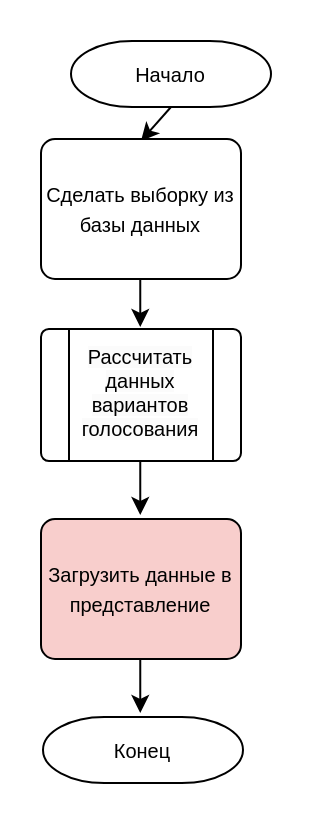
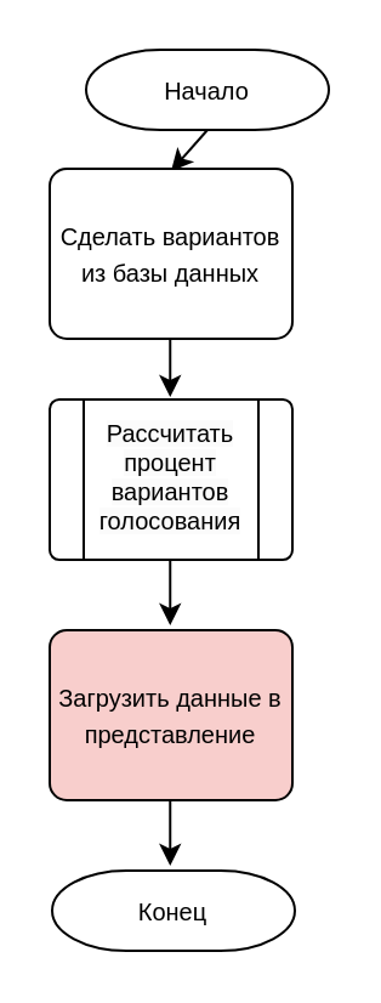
- <mxCell id="12" value="&lt;font style=&quot;font-size: 10px;&quot;&gt;Сделать выборку из базы данных&lt;/font&gt;" style="rounded=1;whiteSpace=wrap;html=1;absoluteArcSize=1;arcSize=14;strokeWidth=1;" vertex="1" parent="1"><mxGeometry x="20" y="69" width="100" height="70" as="geometry" /></mxCell>
+ <mxCell id="12" value="&lt;font style=&quot;font-size: 10px;&quot;&gt;Сделать вариантов из базы данных&lt;/font&gt;" style="rounded=1;whiteSpace=wrap;html=1;absoluteArcSize=1;arcSize=14;strokeWidth=1;" vertex="1" parent="1"><mxGeometry x="20" y="69" width="100" height="70" as="geometry" /></mxCell>
- <mxCell id="6" value="&lt;span style=&quot;color: rgb(0, 0, 0); font-family: Helvetica; font-style: normal; font-variant-ligatures: normal; font-variant-caps: normal; font-weight: 400; letter-spacing: normal; orphans: 2; text-indent: 0px; text-transform: none; widows: 2; word-spacing: 0px; -webkit-text-stroke-width: 0px; white-space: normal; background-color: rgb(251, 251, 251); text-decoration-thickness: initial; text-decoration-style: initial; text-decoration-color: initial; float: none; display: inline !important;&quot;&gt;Рассчитать данных вариантов голосования&lt;/span&gt;" style="text;whiteSpace=wrap;html=1;fontSize=10;align=center;" vertex="1" parent="4"><mxGeometry x="10" y="2" width="80" height="50" as="geometry" /></mxCell>
+ <mxCell id="6" value="&lt;span style=&quot;color: rgb(0, 0, 0); font-family: Helvetica; font-style: normal; font-variant-ligatures: normal; font-variant-caps: normal; font-weight: 400; letter-spacing: normal; orphans: 2; text-indent: 0px; text-transform: none; widows: 2; word-spacing: 0px; -webkit-text-stroke-width: 0px; white-space: normal; background-color: rgb(251, 251, 251); text-decoration-thickness: initial; text-decoration-style: initial; text-decoration-color: initial; float: none; display: inline !important;&quot;&gt;Рассчитать процент вариантов голосования&lt;/span&gt;" style="text;whiteSpace=wrap;html=1;fontSize=10;align=center;" vertex="1" parent="4"><mxGeometry x="10" y="2" width="80" height="50" as="geometry" /></mxCell>
